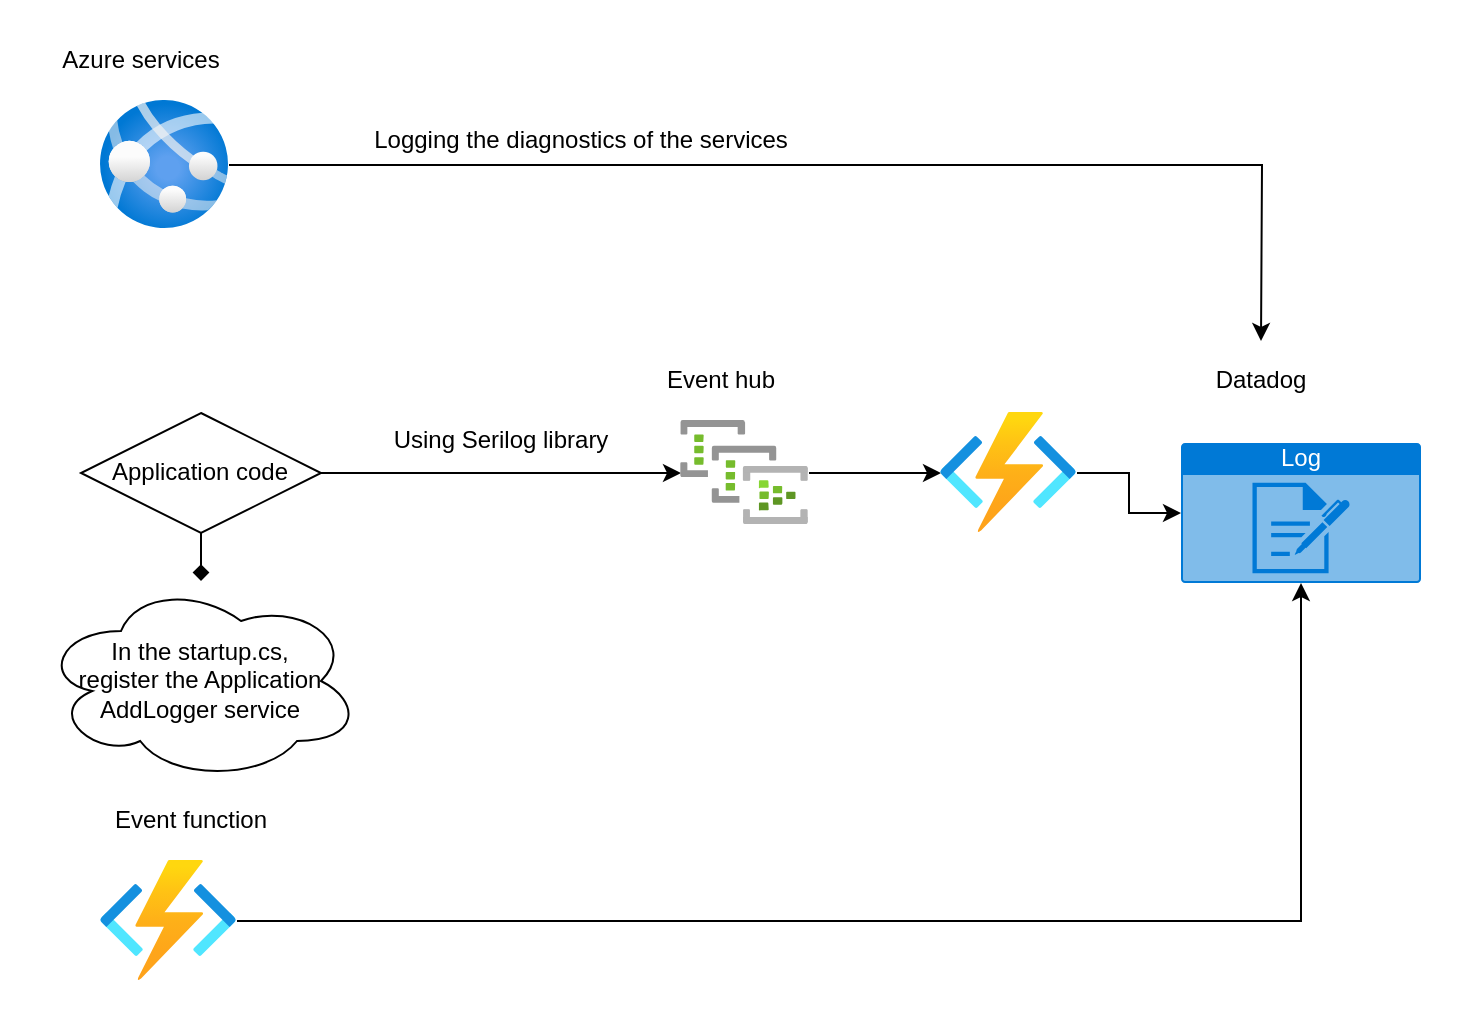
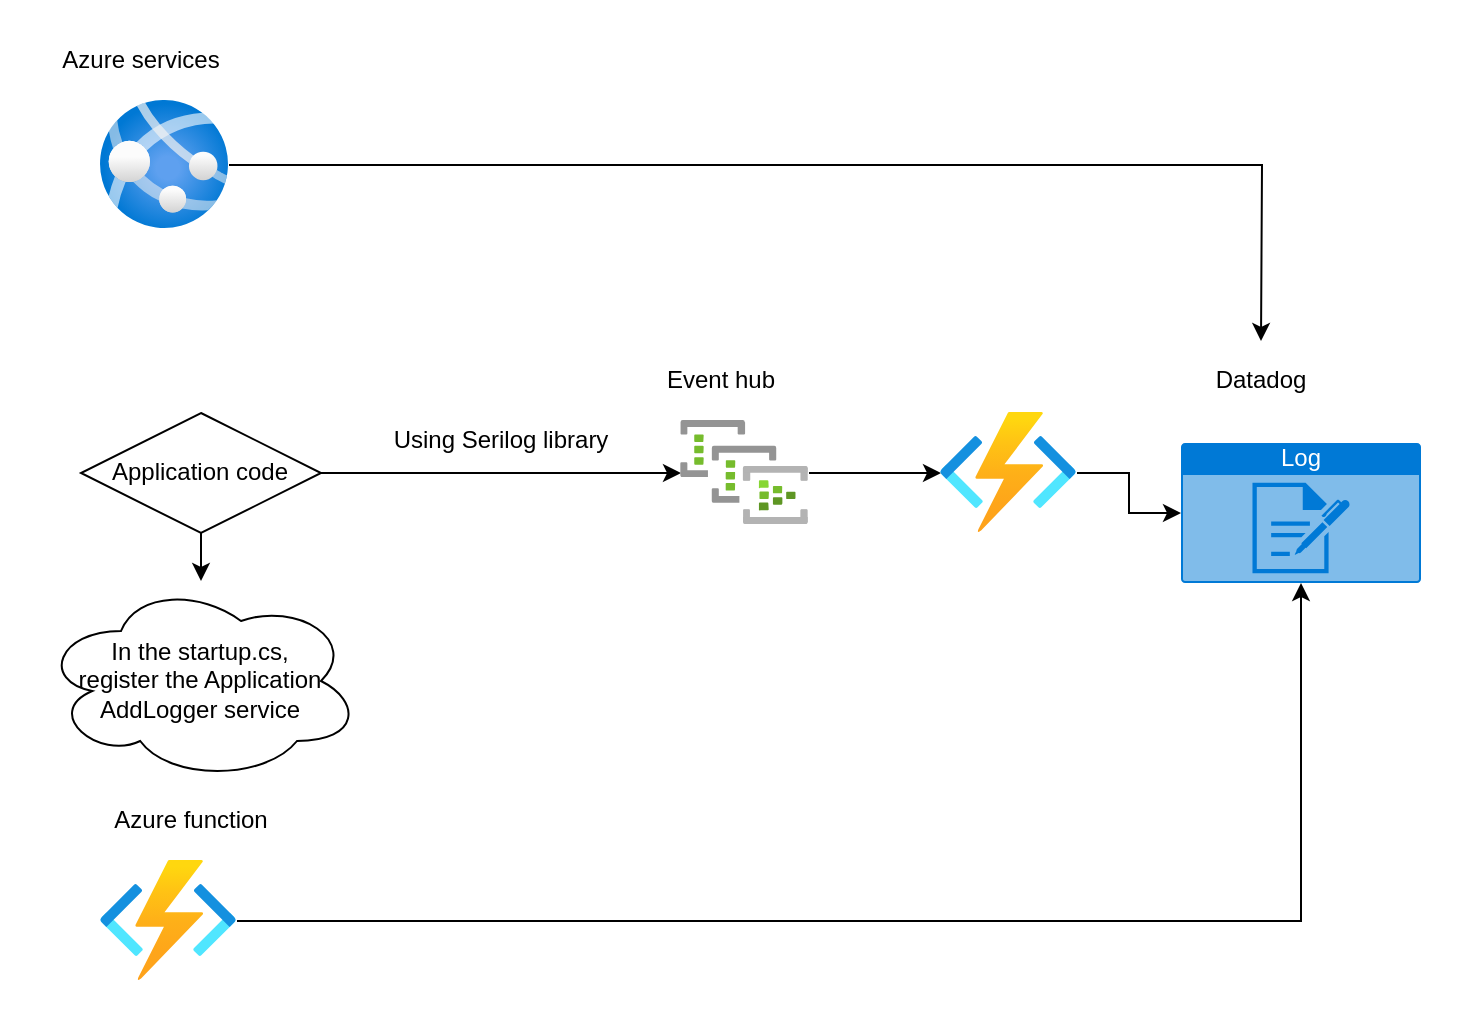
- <mxCell id="17" value="Logging the diagnostics of the services" style="text;html=1;align=center;verticalAlign=middle;resizable=0;points=[];autosize=1;strokeColor=none;fillColor=none;" parent="1" vertex="1"><mxGeometry x="180" y="60" width="220" height="20" as="geometry" /></mxCell>
- <mxCell id="3" value="" style="edgeStyle=orthogonalEdgeStyle;rounded=0;orthogonalLoop=1;jettySize=auto;html=1;endArrow=diamond;" parent="1" source="4" target="11" edge="1"><mxGeometry relative="1" as="geometry" /></mxCell>
+ <mxCell id="3" value="" style="edgeStyle=orthogonalEdgeStyle;rounded=0;orthogonalLoop=1;jettySize=auto;html=1;" parent="1" source="4" target="11" edge="1"><mxGeometry relative="1" as="geometry" /></mxCell>
- <mxCell id="20" value="Event function" style="text;html=1;align=center;verticalAlign=middle;resizable=0;points=[];autosize=1;strokeColor=none;fillColor=none;" parent="1" vertex="1"><mxGeometry x="50" y="400" width="90" height="20" as="geometry" /></mxCell>
+ <mxCell id="20" value="Azure function" style="text;html=1;align=center;verticalAlign=middle;resizable=0;points=[];autosize=1;strokeColor=none;fillColor=none;" parent="1" vertex="1"><mxGeometry x="50" y="400" width="90" height="20" as="geometry" /></mxCell>
